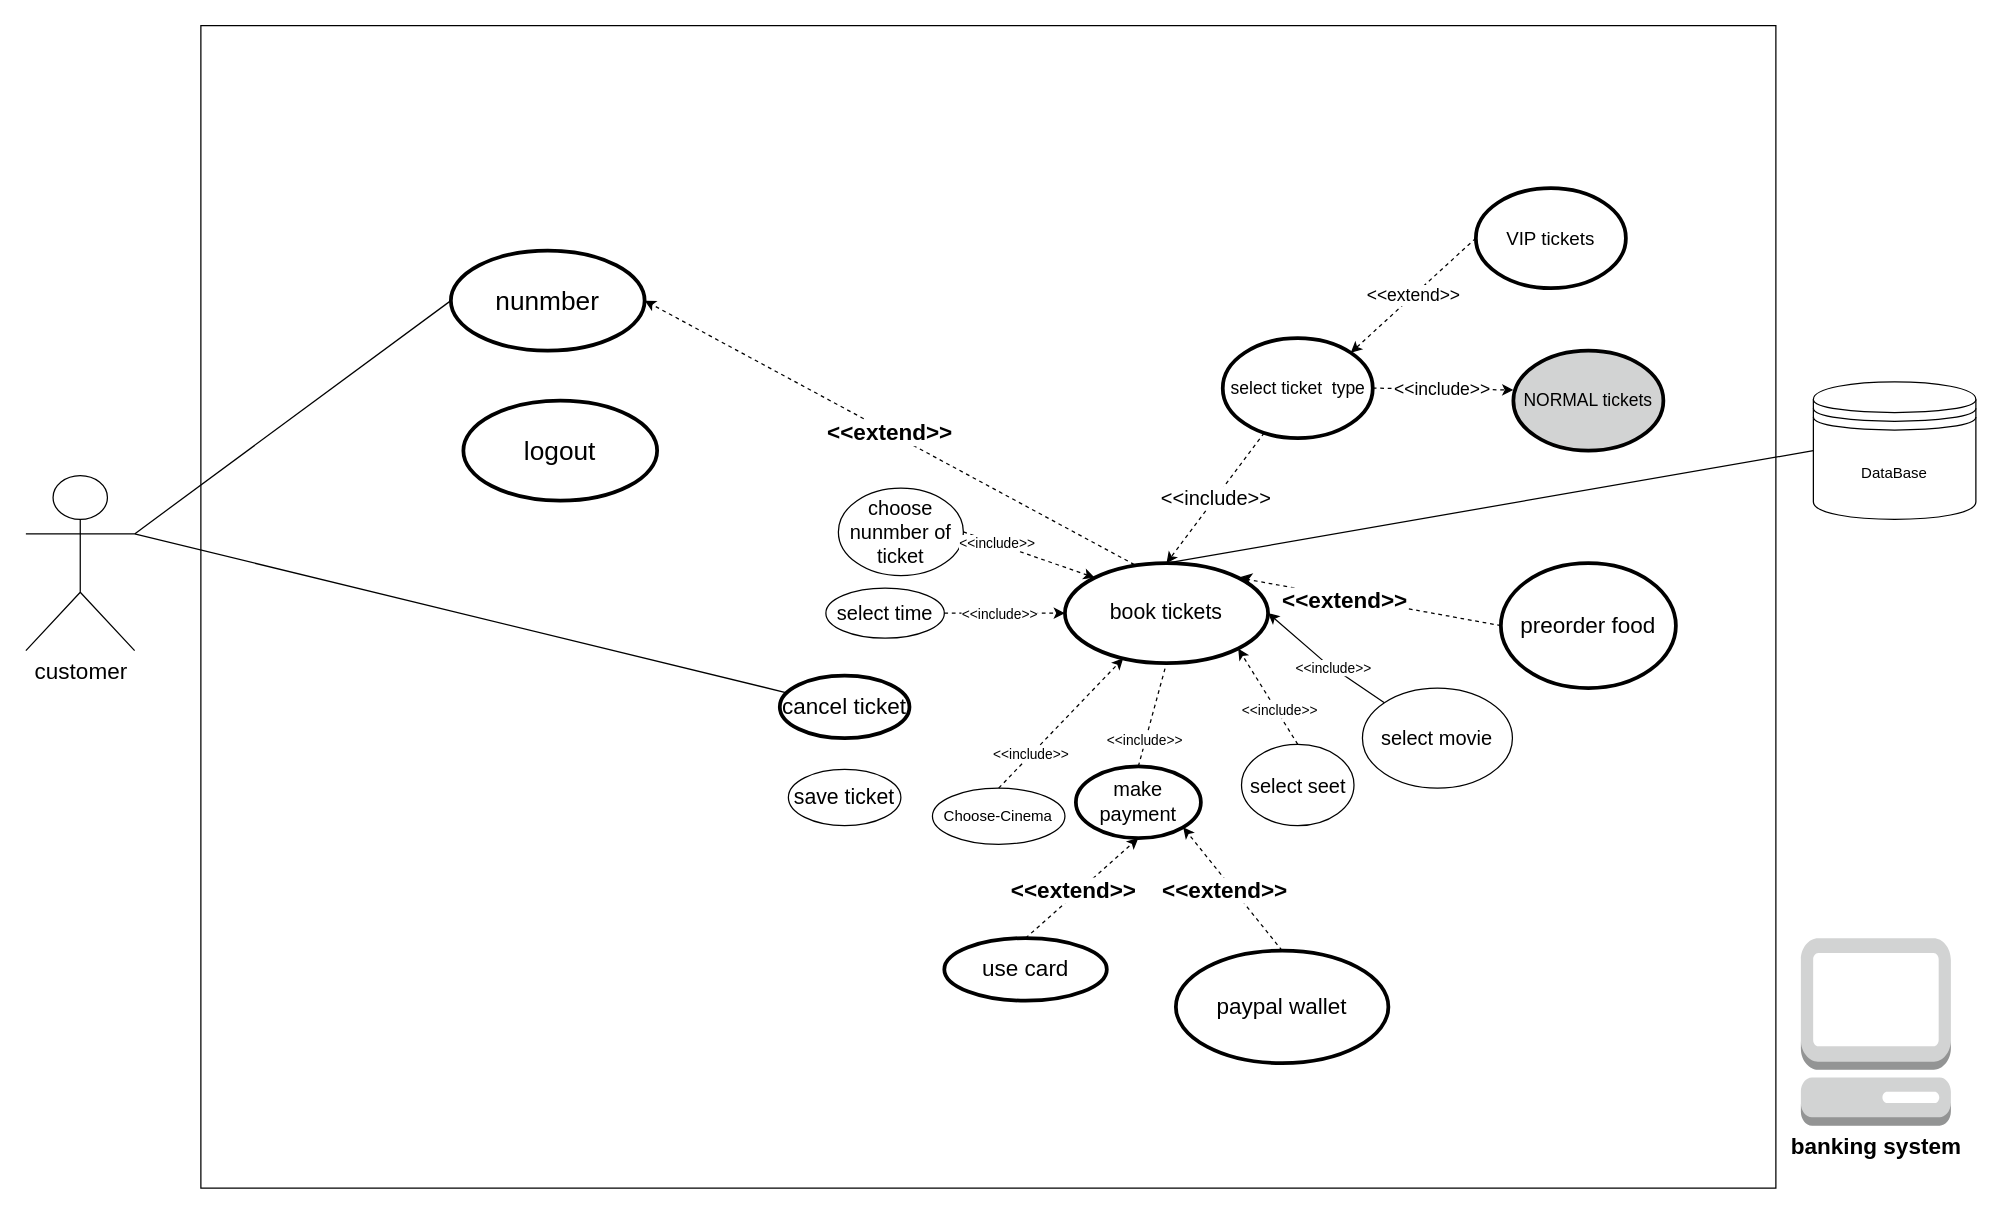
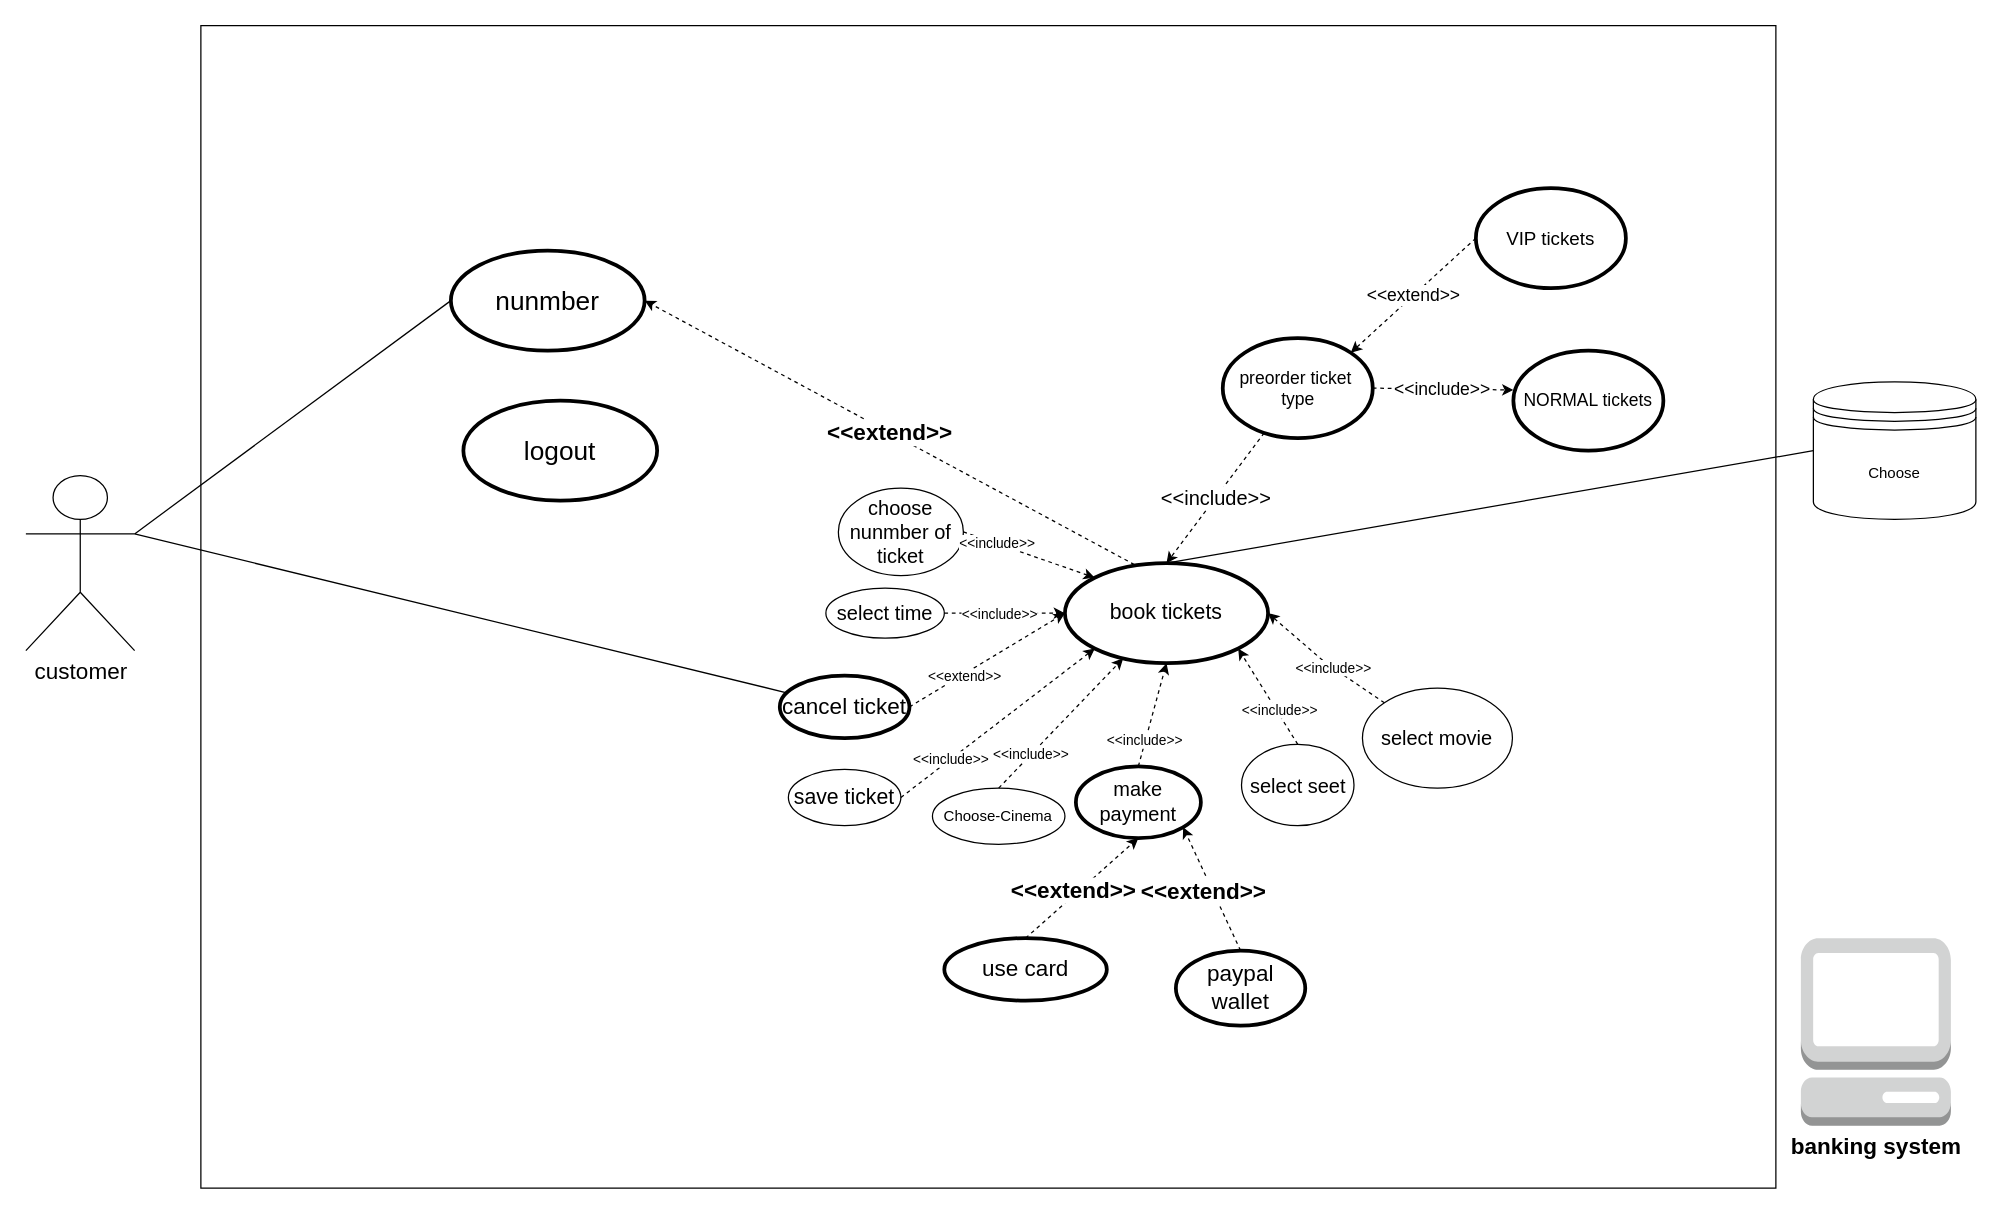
- <mxCell id="18" value="&lt;font style=&quot;font-size: 14px;&quot;&gt;select ticket&amp;nbsp; type&lt;/font&gt;" style="ellipse;whiteSpace=wrap;html=1;strokeWidth=3;fontSize=14;" vertex="1" parent="1"><mxGeometry x="977.5" y="270" width="120" height="80" as="geometry" /></mxCell>
+ <mxCell id="18" value="&lt;font style=&quot;font-size: 14px;&quot;&gt;preorder ticket&amp;nbsp; type&lt;/font&gt;" style="ellipse;whiteSpace=wrap;html=1;strokeWidth=3;fontSize=14;" vertex="1" parent="1"><mxGeometry x="977.5" y="270" width="120" height="80" as="geometry" /></mxCell>
- <mxCell id="20" value="NORMAL tickets" style="ellipse;whiteSpace=wrap;html=1;strokeWidth=3;fontSize=14;fillColor=#d2d3d3;" vertex="1" parent="1"><mxGeometry x="1210" y="280" width="120" height="80" as="geometry" /></mxCell>
+ <mxCell id="20" value="NORMAL tickets" style="ellipse;whiteSpace=wrap;html=1;strokeWidth=3;fontSize=14;" vertex="1" parent="1"><mxGeometry x="1210" y="280" width="120" height="80" as="geometry" /></mxCell>
- <mxCell id="51" value="DataBase" style="shape=datastore;whiteSpace=wrap;html=1;" vertex="1" parent="1"><mxGeometry x="1450" y="305" width="130" height="110" as="geometry" /></mxCell>
+ <mxCell id="51" value="Choose" style="shape=datastore;whiteSpace=wrap;html=1;" vertex="1" parent="1"><mxGeometry x="1450" y="305" width="130" height="110" as="geometry" /></mxCell>
- <mxCell id="27" value="&amp;lt;&amp;lt;extend&amp;gt;&amp;gt;" style="endArrow=classic;html=1;rounded=0;fontSize=18;startSize=8;endSize=8;curved=1;dashed=1;fontStyle=1;exitX=0;exitY=0.5;exitDx=0;exitDy=0;entryX=1;entryY=0;entryDx=0;entryDy=0;" edge="1" parent="1" source="26" target="6"><mxGeometry x="0.19" y="3" width="50" height="50" relative="1" as="geometry"><mxPoint x="560" y="660" as="sourcePoint" /><mxPoint x="500" y="566" as="targetPoint" /><Array as="points" /><mxPoint as="offset" /></mxGeometry></mxCell>
- <mxCell id="26" value="&lt;font style=&quot;font-size: 18px;&quot;&gt;preorder food&lt;/font&gt;" style="ellipse;whiteSpace=wrap;html=1;strokeWidth=3;" vertex="1" parent="1"><mxGeometry x="1200" y="450" width="140" height="100" as="geometry" /></mxCell>
- <mxCell id="30" value="" style="endArrow=classic;html=1;rounded=0;dashed=0;entryX=1;entryY=0.5;entryDx=0;entryDy=0;exitX=0;exitY=0;exitDx=0;exitDy=0;" edge="1" parent="1" source="28" target="6"><mxGeometry width="50" height="50" relative="1" as="geometry"><mxPoint x="840" y="610" as="sourcePoint" /><mxPoint x="890" y="560" as="targetPoint" /><Array as="points"><mxPoint x="1060" y="530" /></Array></mxGeometry></mxCell>
+ <mxCell id="30" value="" style="endArrow=classic;html=1;rounded=0;dashed=1;entryX=1;entryY=0.5;entryDx=0;entryDy=0;exitX=0;exitY=0;exitDx=0;exitDy=0;" edge="1" parent="1" source="28" target="6"><mxGeometry width="50" height="50" relative="1" as="geometry"><mxPoint x="840" y="610" as="sourcePoint" /><mxPoint x="890" y="560" as="targetPoint" /><Array as="points"><mxPoint x="1060" y="530" /></Array></mxGeometry></mxCell>
+ <mxCell id="40" value="" style="endArrow=classic;html=1;rounded=0;entryX=0;entryY=0.5;entryDx=0;entryDy=0;exitX=1;exitY=0.5;exitDx=0;exitDy=0;dashed=1;" edge="1" parent="1" source="7" target="6"><mxGeometry width="50" height="50" relative="1" as="geometry"><mxPoint x="1048" y="605" as="sourcePoint" /><mxPoint x="1000" y="528" as="targetPoint" /></mxGeometry></mxCell>
+ <mxCell id="41" value="&amp;lt;&amp;lt;extend&amp;gt;&amp;gt;" style="edgeLabel;html=1;align=center;verticalAlign=middle;resizable=0;points=[];" vertex="1" connectable="0" parent="40"><mxGeometry x="-0.313" y="-2" relative="1" as="geometry"><mxPoint as="offset" /></mxGeometry></mxCell>
- <mxCell id="34" value="" style="endArrow=none;html=1;rounded=0;entryX=0.5;entryY=1;entryDx=0;entryDy=0;exitX=0.5;exitY=0;exitDx=0;exitDy=0;dashed=1;" edge="1" parent="1" source="8" target="6"><mxGeometry width="50" height="50" relative="1" as="geometry"><mxPoint x="860" y="610" as="sourcePoint" /><mxPoint x="910" y="560" as="targetPoint" /></mxGeometry></mxCell>
+ <mxCell id="34" value="" style="endArrow=classic;html=1;rounded=0;entryX=0.5;entryY=1;entryDx=0;entryDy=0;exitX=0.5;exitY=0;exitDx=0;exitDy=0;dashed=1;" edge="1" parent="1" source="8" target="6"><mxGeometry width="50" height="50" relative="1" as="geometry"><mxPoint x="860" y="610" as="sourcePoint" /><mxPoint x="910" y="560" as="targetPoint" /></mxGeometry></mxCell>
+ <mxCell id="38" value="" style="endArrow=classic;html=1;rounded=0;entryX=0;entryY=1;entryDx=0;entryDy=0;exitX=1;exitY=0.5;exitDx=0;exitDy=0;dashed=1;" edge="1" parent="1" source="15" target="6"><mxGeometry width="50" height="50" relative="1" as="geometry"><mxPoint x="930" y="633" as="sourcePoint" /><mxPoint x="931" y="550" as="targetPoint" /></mxGeometry></mxCell>
+ <mxCell id="39" value="&amp;lt;&amp;lt;include&amp;gt;&amp;gt;" style="edgeLabel;html=1;align=center;verticalAlign=middle;resizable=0;points=[];" vertex="1" connectable="0" parent="38"><mxGeometry x="-0.491" y="1" relative="1" as="geometry"><mxPoint as="offset" /></mxGeometry></mxCell>
- <mxCell id="23" value="paypal wallet" style="ellipse;whiteSpace=wrap;html=1;fontSize=18;strokeWidth=3;" vertex="1" parent="1"><mxGeometry x="940" y="760" width="170" height="90" as="geometry" /></mxCell>
+ <mxCell id="23" value="paypal wallet" style="ellipse;whiteSpace=wrap;html=1;fontSize=18;strokeWidth=3;" vertex="1" parent="1"><mxGeometry x="940" y="760" width="103.5" height="60" as="geometry" /></mxCell>
